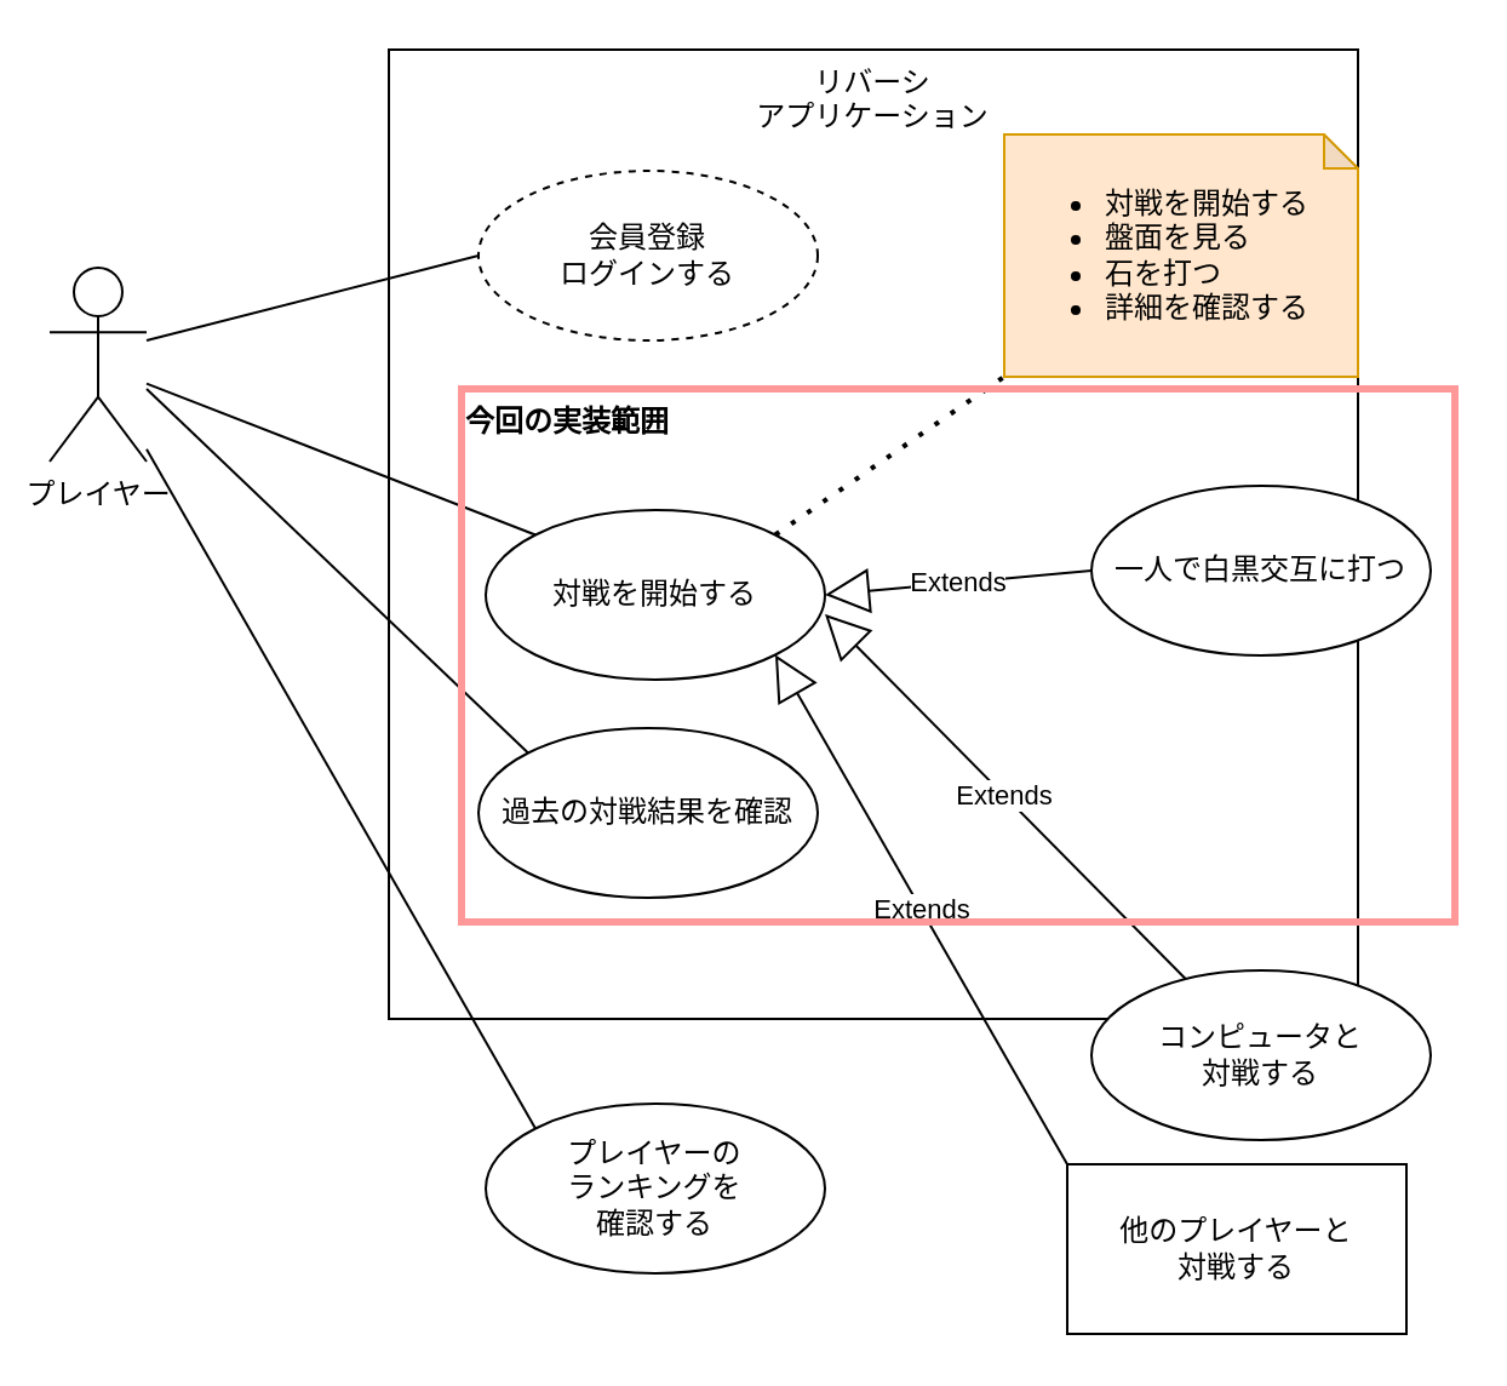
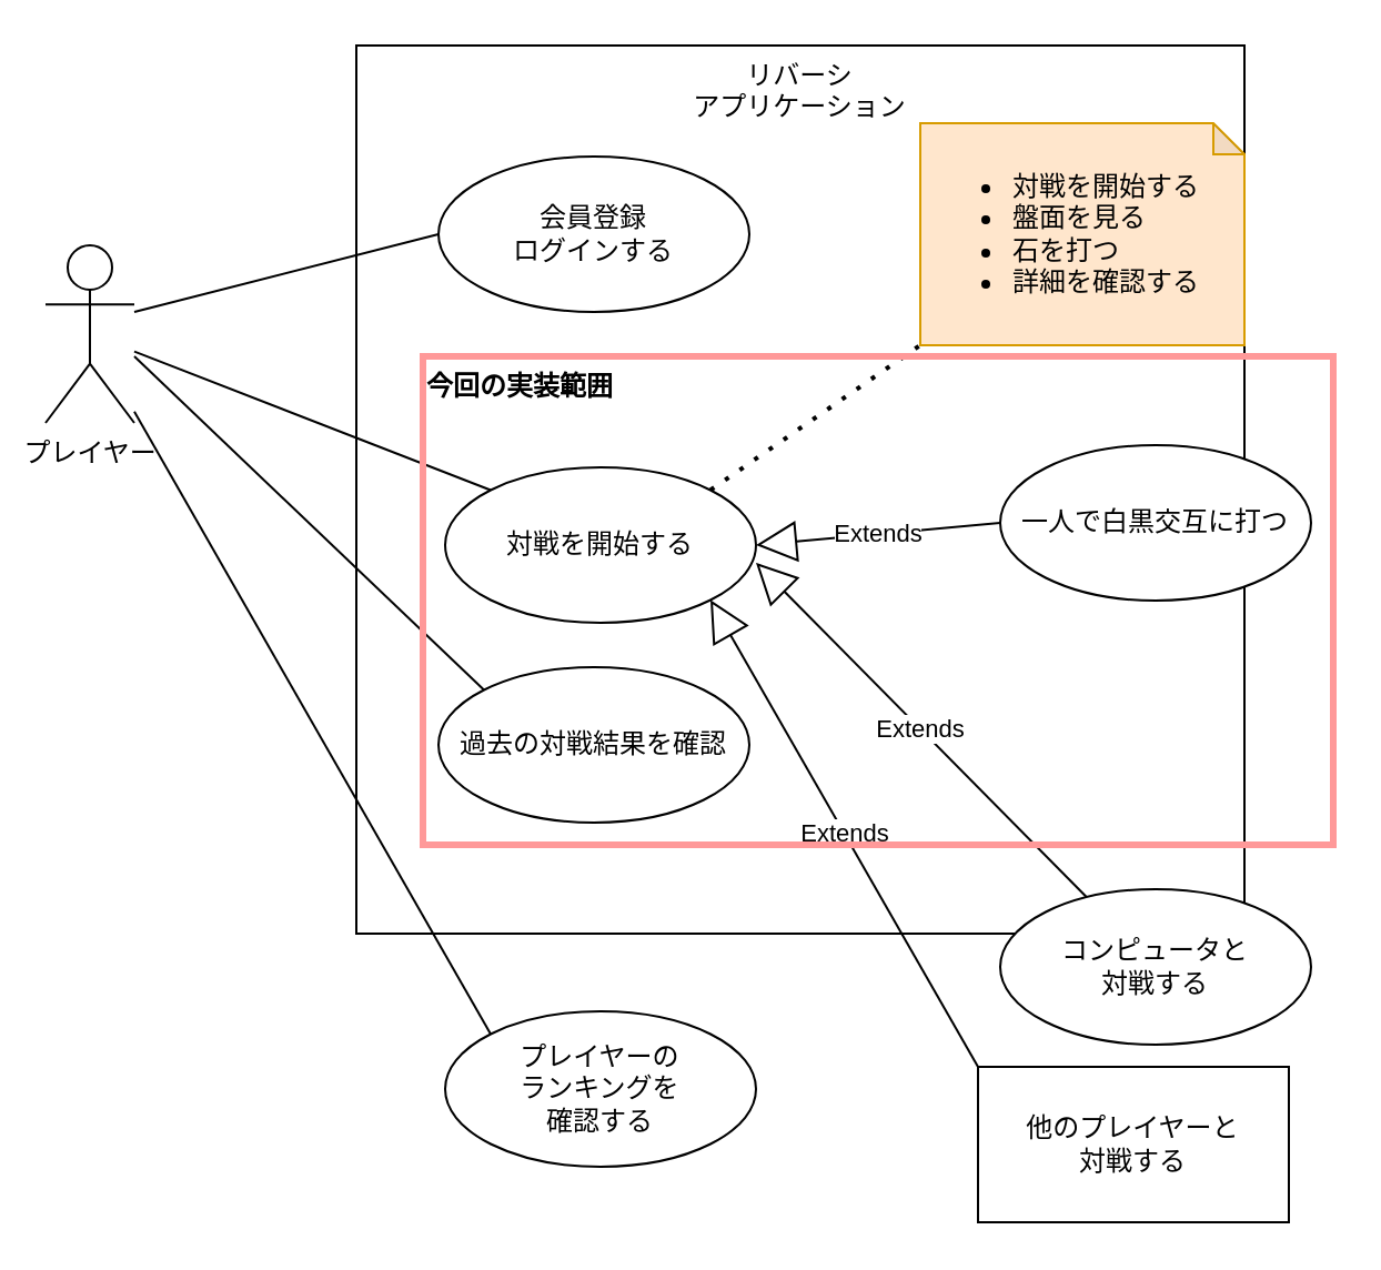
- <mxCell id="8" value="会員登録&lt;br&gt;ログインする" style="ellipse;whiteSpace=wrap;html=1;labelBackgroundColor=none;fillColor=default;dashed=1;" vertex="1" parent="1"><mxGeometry x="197" y="70" width="140" height="70" as="geometry" /></mxCell>
+ <mxCell id="8" value="会員登録&lt;br&gt;ログインする" style="ellipse;whiteSpace=wrap;html=1;labelBackgroundColor=none;fillColor=default;" vertex="1" parent="1"><mxGeometry x="197" y="70" width="140" height="70" as="geometry" /></mxCell>
